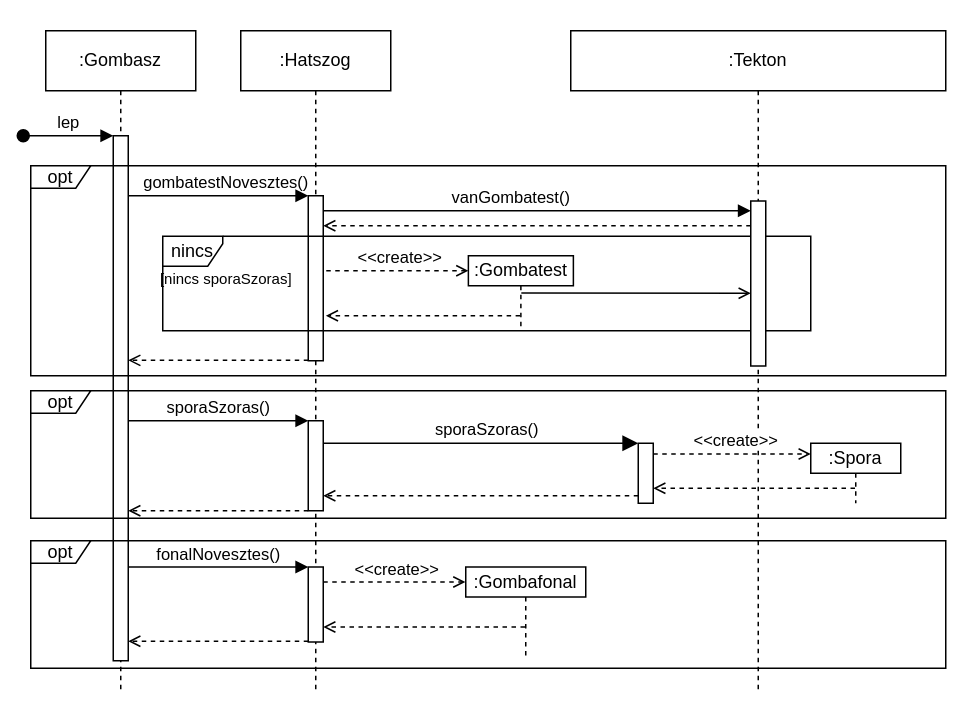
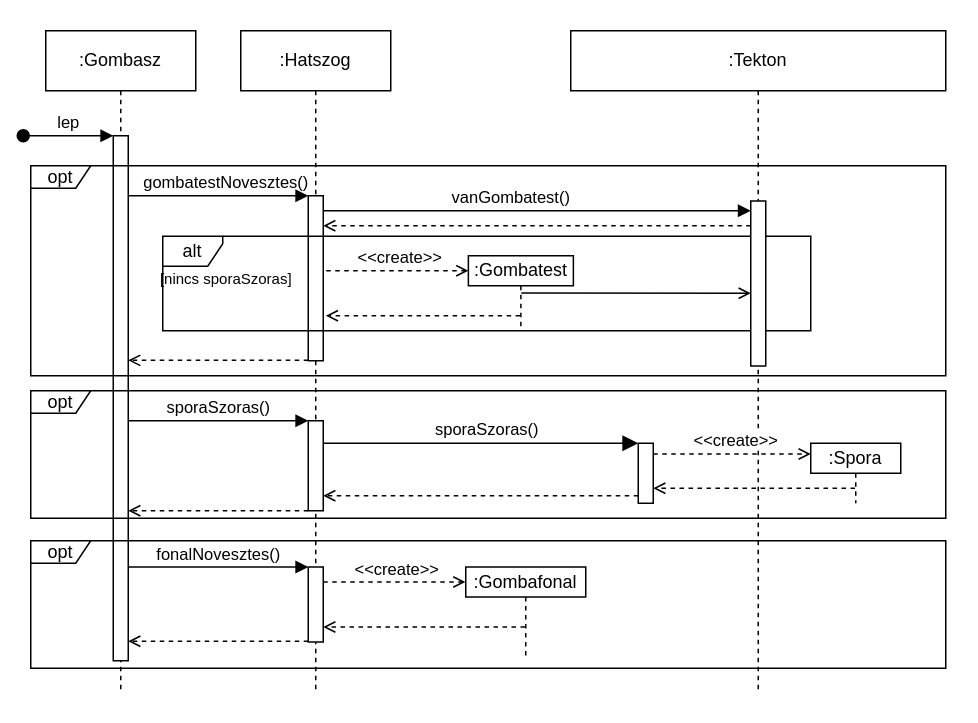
- <mxCell id="32" value="nincs" style="shape=umlFrame;whiteSpace=wrap;html=1;pointerEvents=0;width=40;height=20;" parent="1" vertex="1"><mxGeometry x="108" y="157" width="432" height="63" as="geometry" /></mxCell>
+ <mxCell id="32" value="alt" style="shape=umlFrame;whiteSpace=wrap;html=1;pointerEvents=0;width=40;height=20;" parent="1" vertex="1"><mxGeometry x="108" y="157" width="432" height="63" as="geometry" /></mxCell>
